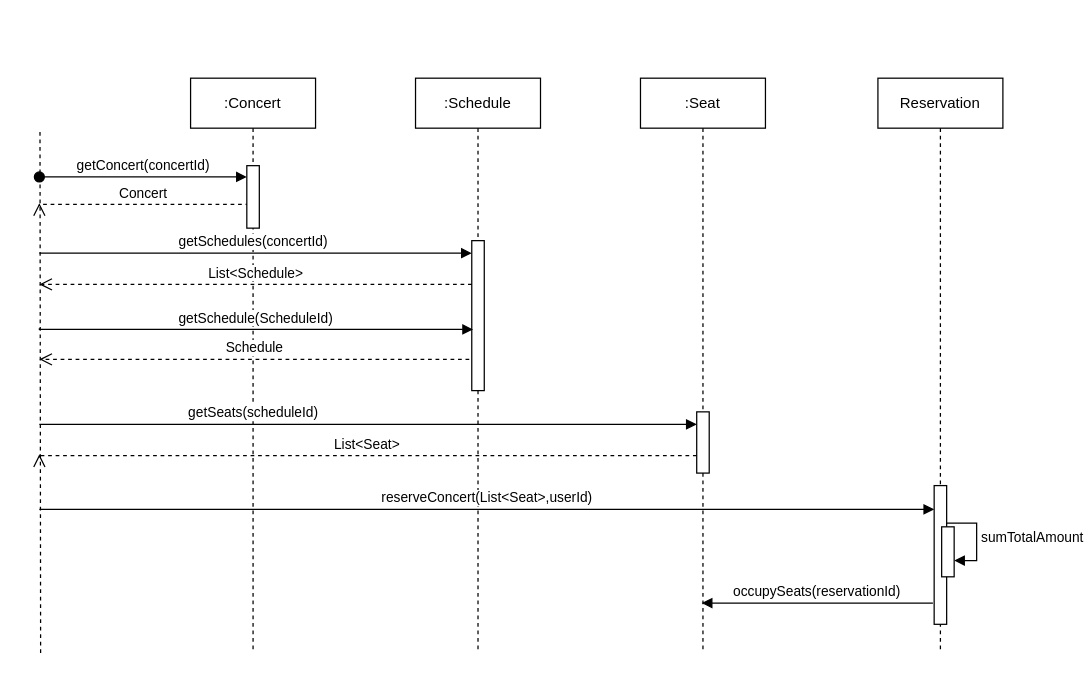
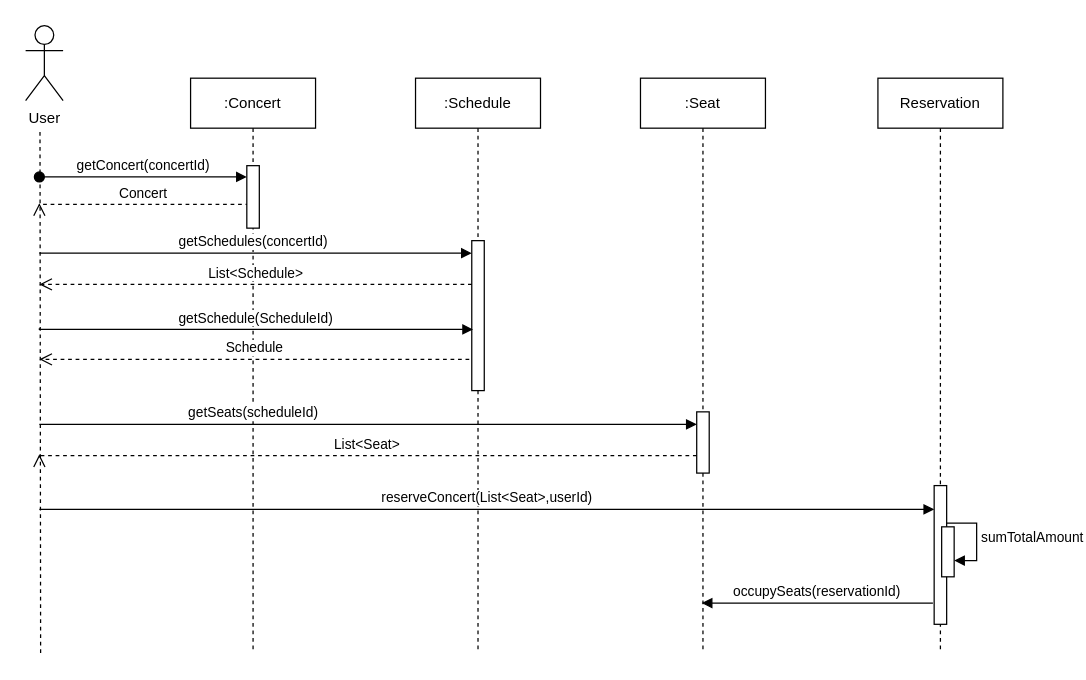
+ <mxCell id="10" value="User" style="shape=umlActor;verticalLabelPosition=bottom;verticalAlign=top;html=1;outlineConnect=0;" vertex="1" parent="1"><mxGeometry x="20" y="20" width="30" height="60" as="geometry" /></mxCell>
